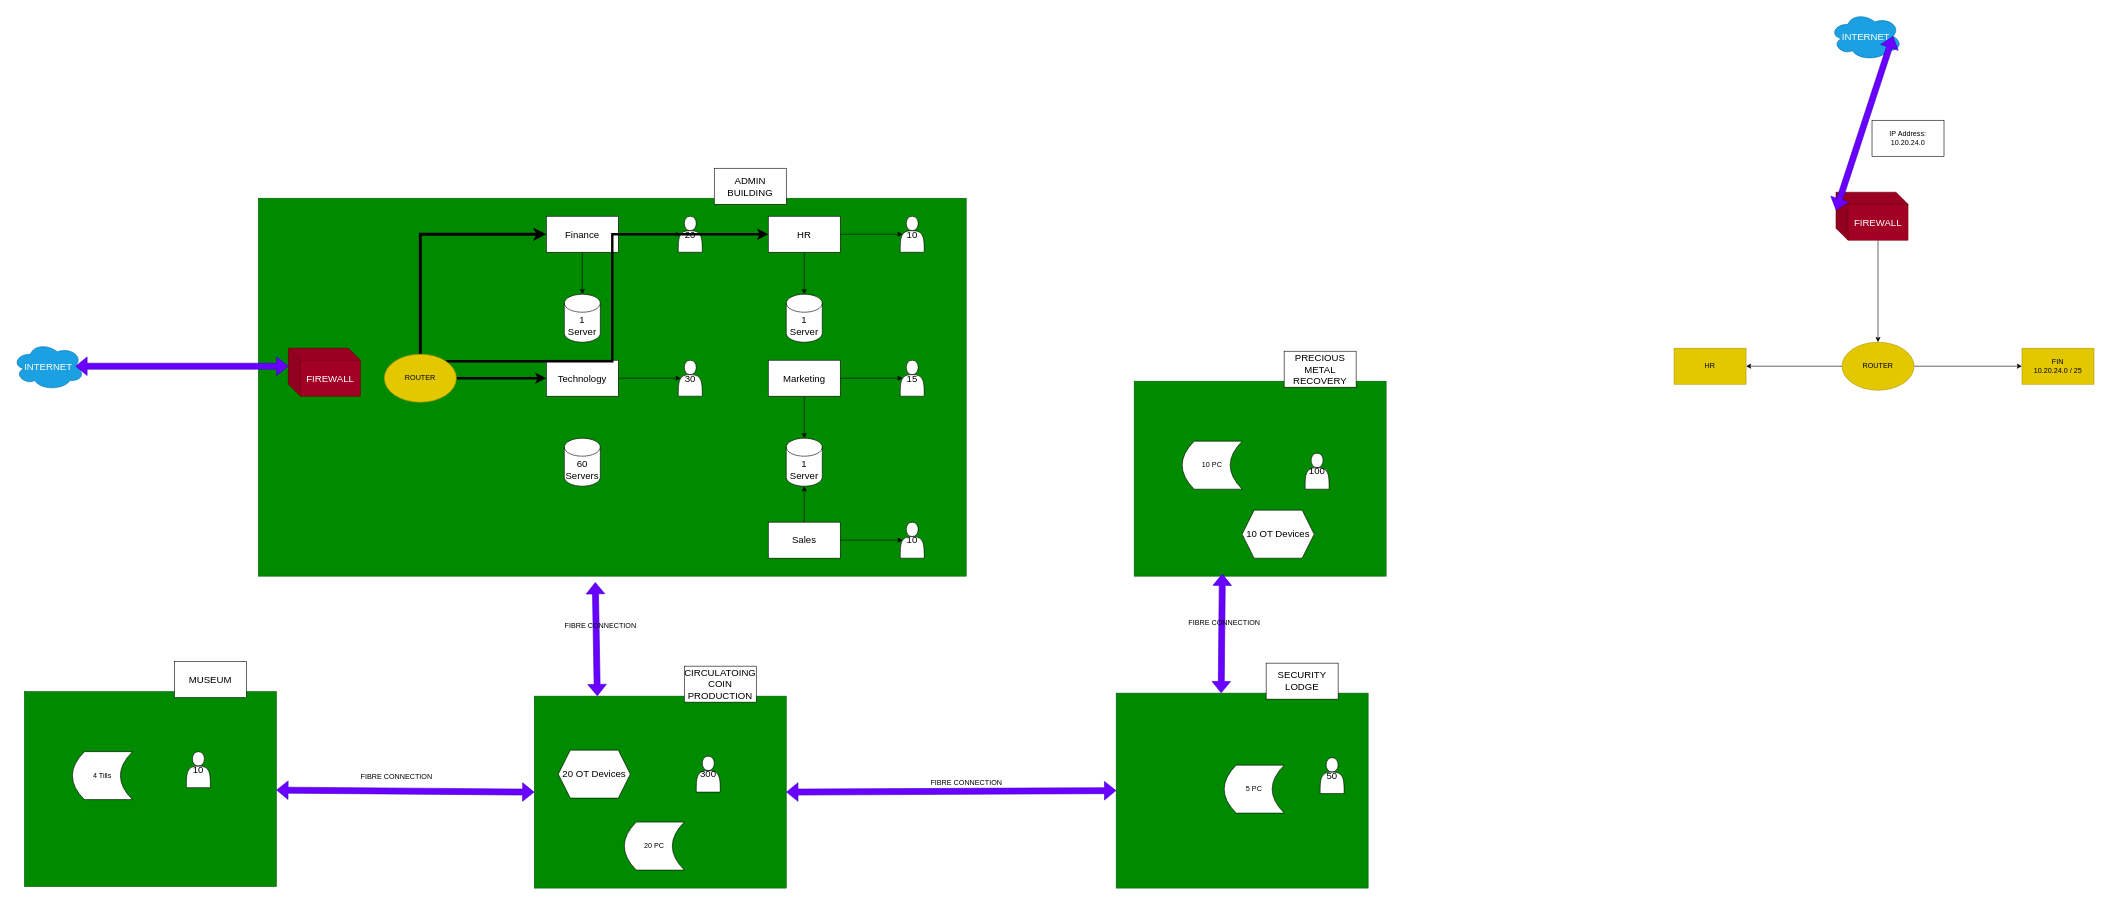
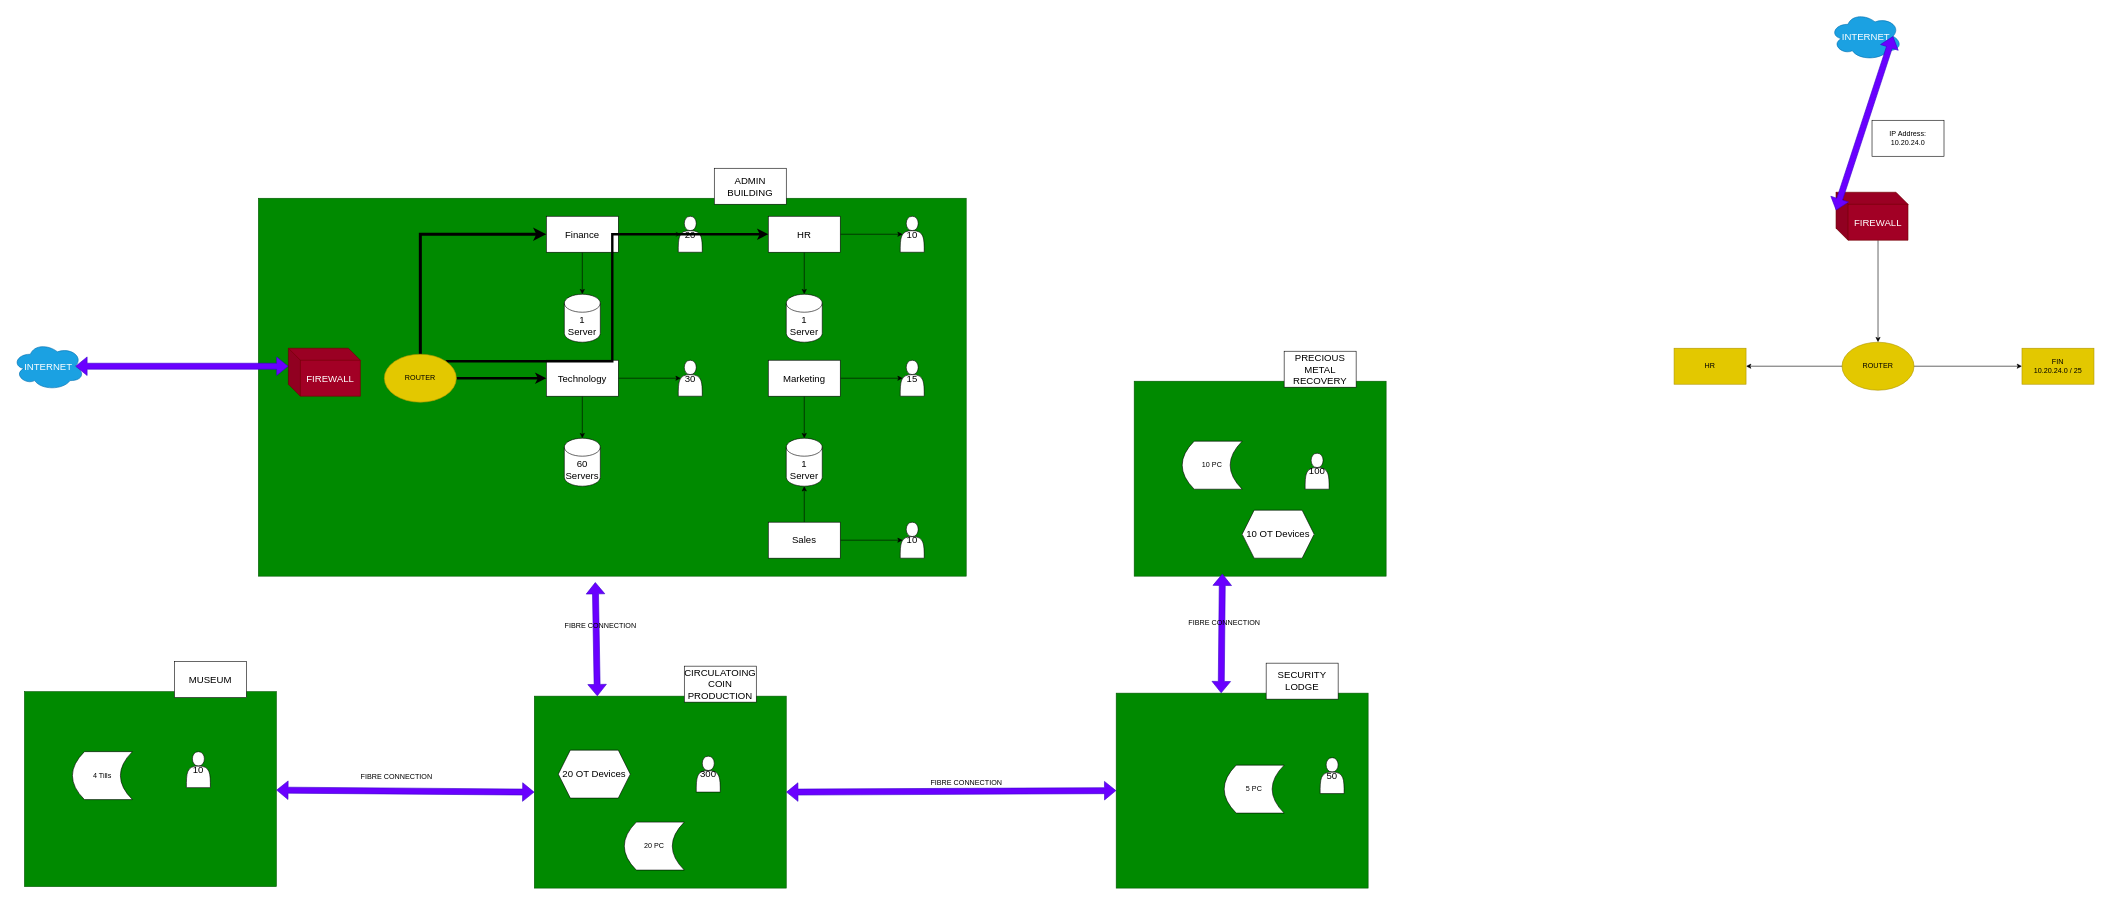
+ <mxCell id="10" value="" style="edgeStyle=orthogonalEdgeStyle;rounded=0;orthogonalLoop=1;jettySize=auto;html=1;entryX=0.5;entryY=0;entryDx=0;entryDy=0;entryPerimeter=0;fontSize=16;" parent="1" source="11" target="19" edge="1"><mxGeometry relative="1" as="geometry"><mxPoint x="970" y="720" as="targetPoint" /></mxGeometry></mxCell>
